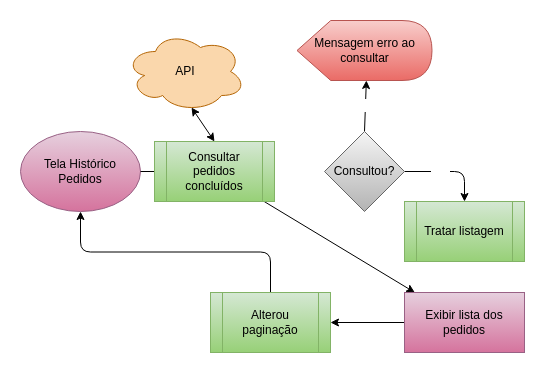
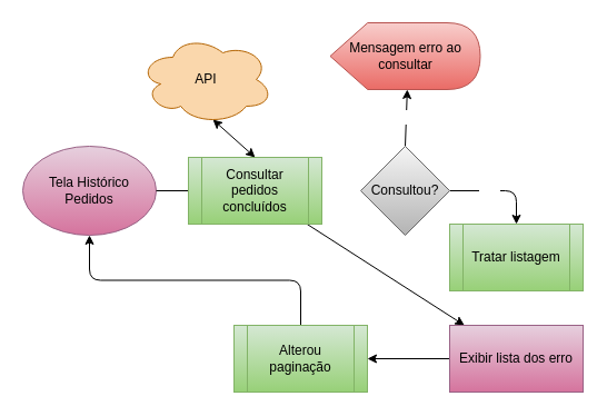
- <mxCell id="5" value="Consultar pedidos concluídos" style="shape=process;whiteSpace=wrap;html=1;backgroundOutline=1;fillColor=#d5e8d4;gradientColor=#97d077;strokeColor=#82b366;fontColor=#000000;" parent="1" vertex="1"><mxGeometry x="154" y="141" width="120" height="60" as="geometry" /></mxCell>
+ <mxCell id="5" value="Consultar pedidos concluídos" style="shape=process;whiteSpace=wrap;html=1;backgroundOutline=1;fillColor=#d5e8d4;gradientColor=#97d077;strokeColor=#82b366;fontColor=#000000;" parent="1" vertex="1"><mxGeometry x="169" y="141" width="120" height="60" as="geometry" /></mxCell>
- <mxCell id="12" value="Exibir lista dos pedidos" style="whiteSpace=wrap;html=1;fillColor=#e6d0de;strokeColor=#996185;fontColor=#000000;fontStyle=0;gradientColor=#d5739d;" parent="1" vertex="1"><mxGeometry x="404" y="292" width="120" height="60" as="geometry" /></mxCell>
+ <mxCell id="12" value="Exibir lista dos erro" style="whiteSpace=wrap;html=1;fillColor=#e6d0de;strokeColor=#996185;fontColor=#000000;fontStyle=0;gradientColor=#d5739d;" parent="1" vertex="1"><mxGeometry x="404" y="292" width="120" height="60" as="geometry" /></mxCell>
